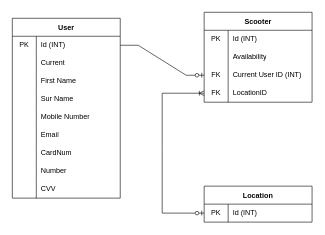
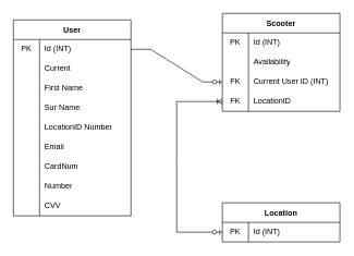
- <mxCell id="17" value="Mobile Number" style="shape=partialRectangle;html=1;whiteSpace=wrap;connectable=0;fillColor=none;top=0;left=0;bottom=0;right=0;align=left;spacingLeft=6;overflow=hidden;" vertex="1" parent="15"><mxGeometry x="40" width="140" height="30" as="geometry"><mxRectangle width="140" height="30" as="alternateBounds" /></mxGeometry></mxCell>
+ <mxCell id="17" value="LocationID Number" style="shape=partialRectangle;html=1;whiteSpace=wrap;connectable=0;fillColor=none;top=0;left=0;bottom=0;right=0;align=left;spacingLeft=6;overflow=hidden;" vertex="1" parent="15"><mxGeometry x="40" width="140" height="30" as="geometry"><mxRectangle width="140" height="30" as="alternateBounds" /></mxGeometry></mxCell>
